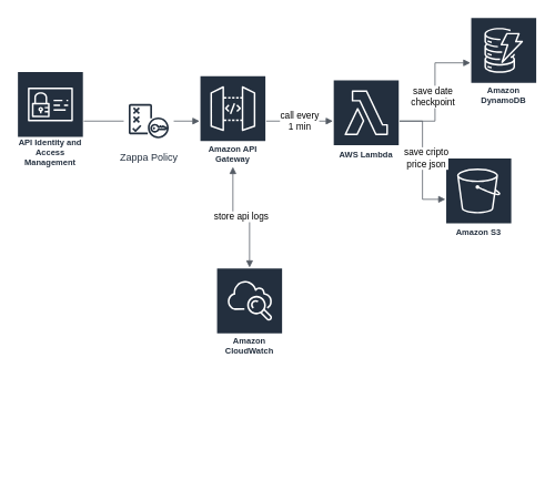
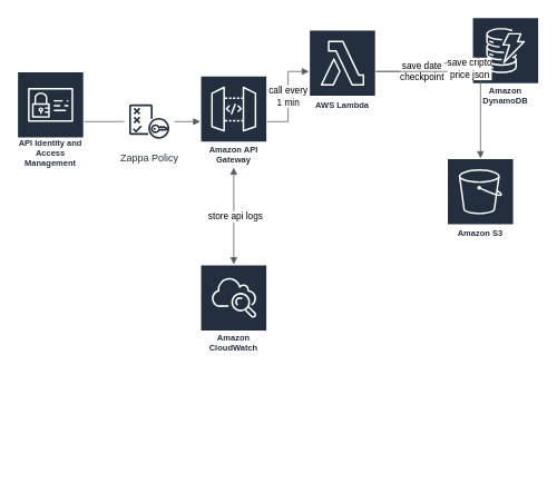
- <mxCell id="5" value="AWS Lambda" style="sketch=0;outlineConnect=0;fontColor=#232F3E;gradientColor=none;strokeColor=#ffffff;fillColor=#232F3E;dashed=0;verticalLabelPosition=middle;verticalAlign=bottom;align=center;html=1;whiteSpace=wrap;fontSize=10;fontStyle=1;spacing=3;shape=mxgraph.aws4.productIcon;prIcon=mxgraph.aws4.lambda;" vertex="1" parent="1"><mxGeometry x="399" y="95" width="80" height="100" as="geometry" /></mxCell>
+ <mxCell id="5" value="AWS Lambda" style="sketch=0;outlineConnect=0;fontColor=#232F3E;gradientColor=none;strokeColor=#ffffff;fillColor=#232F3E;dashed=0;verticalLabelPosition=middle;verticalAlign=bottom;align=center;html=1;whiteSpace=wrap;fontSize=10;fontStyle=1;spacing=3;shape=mxgraph.aws4.productIcon;prIcon=mxgraph.aws4.lambda;" vertex="1" parent="1"><mxGeometry x="369" y="35" width="80" height="100" as="geometry" /></mxCell>
- <mxCell id="7" value="Amazon CloudWatch" style="sketch=0;outlineConnect=0;fontColor=#232F3E;gradientColor=none;strokeColor=#ffffff;fillColor=#232F3E;dashed=0;verticalLabelPosition=middle;verticalAlign=bottom;align=center;html=1;whiteSpace=wrap;fontSize=10;fontStyle=1;spacing=3;shape=mxgraph.aws4.productIcon;prIcon=mxgraph.aws4.cloudwatch;" vertex="1" parent="1"><mxGeometry x="259" y="321" width="80" height="110" as="geometry" /></mxCell>
+ <mxCell id="7" value="Amazon CloudWatch" style="sketch=0;outlineConnect=0;fontColor=#232F3E;gradientColor=none;strokeColor=#ffffff;fillColor=#232F3E;dashed=0;verticalLabelPosition=middle;verticalAlign=bottom;align=center;html=1;whiteSpace=wrap;fontSize=10;fontStyle=1;spacing=3;shape=mxgraph.aws4.productIcon;prIcon=mxgraph.aws4.cloudwatch;" vertex="1" parent="1"><mxGeometry x="239" y="316" width="80" height="110" as="geometry" /></mxCell>
